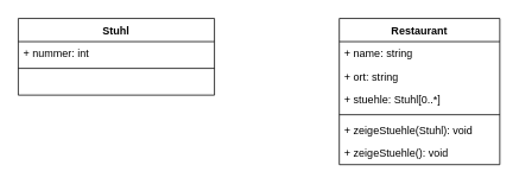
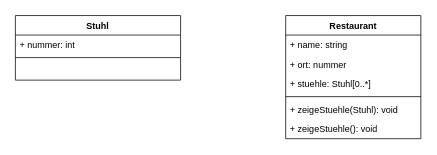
- <mxCell id="8" value="+ ort: string" style="text;strokeColor=none;fillColor=none;align=left;verticalAlign=top;spacingLeft=4;spacingRight=4;overflow=hidden;rotatable=0;points=[[0,0.5],[1,0.5]];portConstraint=eastwest;whiteSpace=wrap;html=1;" parent="6" vertex="1"><mxGeometry y="52" width="180" height="26" as="geometry" /></mxCell>
+ <mxCell id="8" value="+ ort: nummer" style="text;strokeColor=none;fillColor=none;align=left;verticalAlign=top;spacingLeft=4;spacingRight=4;overflow=hidden;rotatable=0;points=[[0,0.5],[1,0.5]];portConstraint=eastwest;whiteSpace=wrap;html=1;" parent="6" vertex="1"><mxGeometry y="52" width="180" height="26" as="geometry" /></mxCell>
